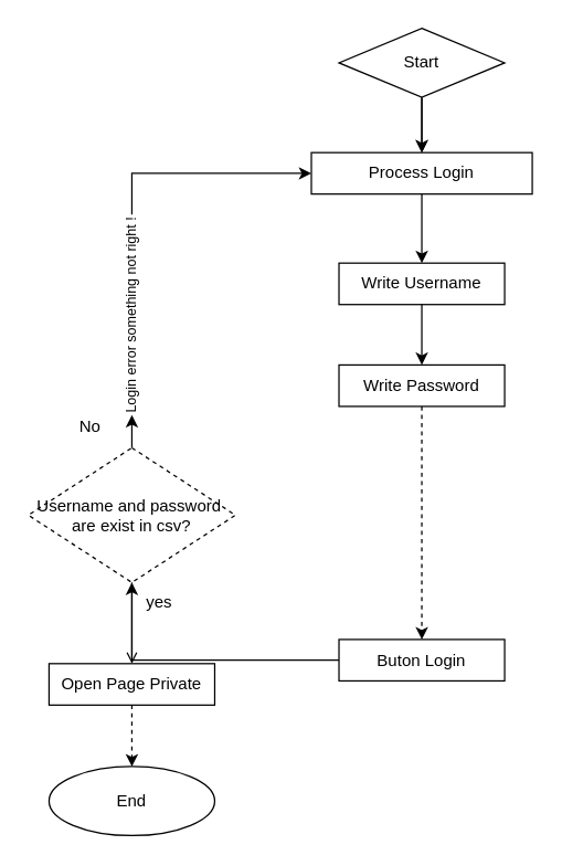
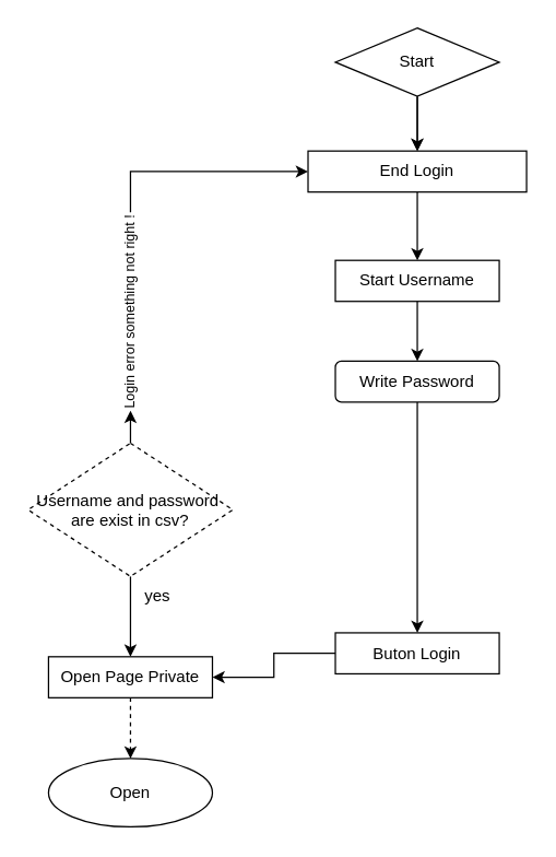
- <mxCell id="22" value="Process Login" style="rounded=0;whiteSpace=wrap;html=1;" parent="1" vertex="1"><mxGeometry x="225" y="110" width="160" height="30" as="geometry" /></mxCell>
+ <mxCell id="22" value="End Login" style="rounded=0;whiteSpace=wrap;html=1;" parent="1" vertex="1"><mxGeometry x="225" y="110" width="160" height="30" as="geometry" /></mxCell>
- <mxCell id="6" value="Write Username" style="rounded=0;whiteSpace=wrap;html=1;" parent="1" vertex="1"><mxGeometry x="245" y="190" width="120" height="30" as="geometry" /></mxCell>
+ <mxCell id="6" value="Start Username" style="rounded=0;whiteSpace=wrap;html=1;" parent="1" vertex="1"><mxGeometry x="245" y="190" width="120" height="30" as="geometry" /></mxCell>
- <mxCell id="8" value="Write Password" style="rounded=0;whiteSpace=wrap;html=1;" parent="1" vertex="1"><mxGeometry x="245" y="263.75" width="120" height="30" as="geometry" /></mxCell>
+ <mxCell id="8" value="Write Password" style="whiteSpace=wrap;html=1;rounded=1;" parent="1" vertex="1"><mxGeometry x="245" y="263.75" width="120" height="30" as="geometry" /></mxCell>
- <mxCell id="20" value="No" style="text;html=1;strokeColor=none;fillColor=none;align=center;verticalAlign=middle;whiteSpace=wrap;rounded=0;" parent="1" vertex="1"><mxGeometry x="35" y="293.75" width="60" height="30" as="geometry" /></mxCell>
- <mxCell id="7" style="edgeStyle=orthogonalEdgeStyle;rounded=0;orthogonalLoop=1;jettySize=auto;html=1;exitX=0.5;exitY=1;exitDx=0;exitDy=0;entryX=0.5;entryY=0;entryDx=0;entryDy=0;dashed=1;" parent="1" source="8" target="10" edge="1"><mxGeometry relative="1" as="geometry"><mxPoint x="296" y="300" as="targetPoint" /></mxGeometry></mxCell>
+ <mxCell id="7" style="edgeStyle=orthogonalEdgeStyle;rounded=0;orthogonalLoop=1;jettySize=auto;html=1;exitX=0.5;exitY=1;exitDx=0;exitDy=0;entryX=0.5;entryY=0;entryDx=0;entryDy=0;" parent="1" source="8" target="10" edge="1"><mxGeometry relative="1" as="geometry"><mxPoint x="296" y="300" as="targetPoint" /></mxGeometry></mxCell>
- <mxCell id="11" style="edgeStyle=orthogonalEdgeStyle;rounded=0;orthogonalLoop=1;jettySize=auto;html=1;exitX=0.5;exitY=1;exitDx=0;exitDy=0;entryX=0.5;entryY=0;entryDx=0;entryDy=0;endArrow=open;" parent="1" source="13" target="16" edge="1"><mxGeometry relative="1" as="geometry"><mxPoint x="100" y="420" as="targetPoint" /></mxGeometry></mxCell>
+ <mxCell id="11" style="edgeStyle=orthogonalEdgeStyle;rounded=0;orthogonalLoop=1;jettySize=auto;html=1;exitX=0.5;exitY=1;exitDx=0;exitDy=0;entryX=0.5;entryY=0;entryDx=0;entryDy=0;" parent="1" source="13" target="16" edge="1"><mxGeometry relative="1" as="geometry"><mxPoint x="100" y="420" as="targetPoint" /></mxGeometry></mxCell>
- <mxCell id="9" style="edgeStyle=orthogonalEdgeStyle;rounded=0;orthogonalLoop=1;jettySize=auto;html=1;exitX=0;exitY=0.5;exitDx=0;exitDy=0;" parent="1" source="10" target="13" edge="1"><mxGeometry relative="1" as="geometry"><mxPoint x="165" y="315" as="targetPoint" /></mxGeometry></mxCell>
+ <mxCell id="9" style="edgeStyle=orthogonalEdgeStyle;rounded=0;orthogonalLoop=1;jettySize=auto;html=1;exitX=0;exitY=0.5;exitDx=0;exitDy=0;" parent="1" source="10" target="16" edge="1"><mxGeometry relative="1" as="geometry"><mxPoint x="165" y="315" as="targetPoint" /></mxGeometry></mxCell>
- <mxCell id="17" value="End" style="ellipse;whiteSpace=wrap;html=1;" parent="1" vertex="1"><mxGeometry x="35" y="554.5" width="120" height="50" as="geometry" /></mxCell>
+ <mxCell id="17" value="Open" style="ellipse;whiteSpace=wrap;html=1;" parent="1" vertex="1"><mxGeometry x="35" y="554.5" width="120" height="50" as="geometry" /></mxCell>
